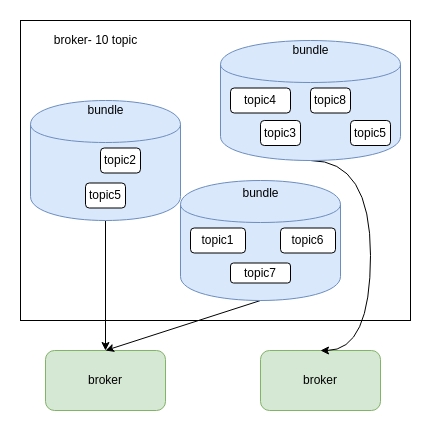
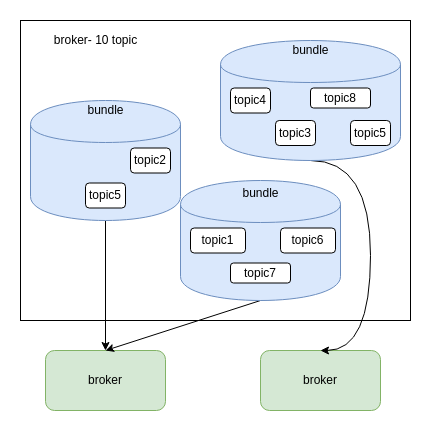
- <mxCell id="15" value="topic4" style="rounded=1;whiteSpace=wrap;html=1;" parent="1" vertex="1"><mxGeometry x="230" y="87.5" width="60" height="25" as="geometry" /></mxCell>
+ <mxCell id="15" value="topic4" style="rounded=1;whiteSpace=wrap;html=1;" parent="1" vertex="1"><mxGeometry x="230" y="87.5" width="40" height="25" as="geometry" /></mxCell>
- <mxCell id="13" value="topic8" style="rounded=1;whiteSpace=wrap;html=1;" parent="1" vertex="1"><mxGeometry x="310" y="87.5" width="40" height="25" as="geometry" /></mxCell>
+ <mxCell id="13" value="topic8" style="rounded=1;whiteSpace=wrap;html=1;" parent="1" vertex="1"><mxGeometry x="310" y="87.5" width="60" height="20" as="geometry" /></mxCell>
- <mxCell id="14" value="topic3" style="rounded=1;whiteSpace=wrap;html=1;" parent="1" vertex="1"><mxGeometry x="260" y="120" width="40" height="25" as="geometry" /></mxCell>
+ <mxCell id="14" value="topic3" style="rounded=1;whiteSpace=wrap;html=1;" parent="1" vertex="1"><mxGeometry x="275" y="120" width="40" height="25" as="geometry" /></mxCell>
- <mxCell id="10" value="topic2" style="rounded=1;whiteSpace=wrap;html=1;" parent="1" vertex="1"><mxGeometry x="100" y="147.5" width="40" height="25" as="geometry" /></mxCell>
+ <mxCell id="10" value="topic2" style="rounded=1;whiteSpace=wrap;html=1;" parent="1" vertex="1"><mxGeometry x="130" y="147.5" width="40" height="25" as="geometry" /></mxCell>
